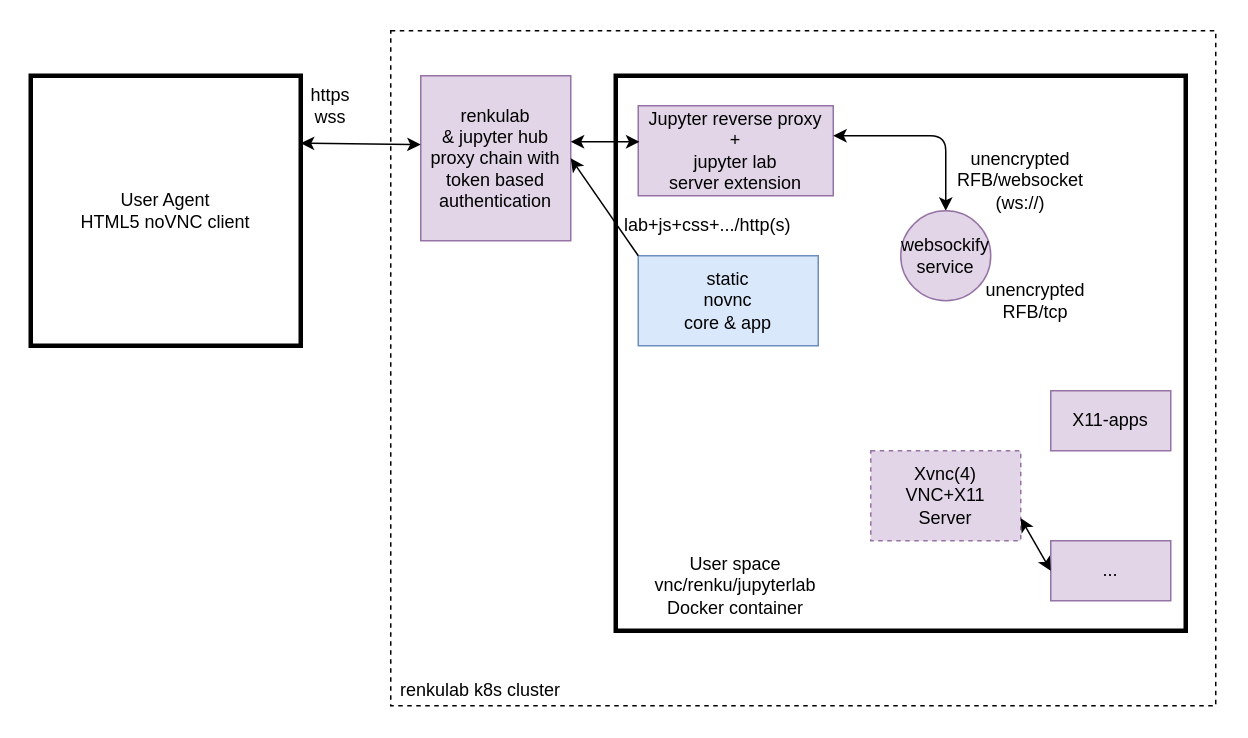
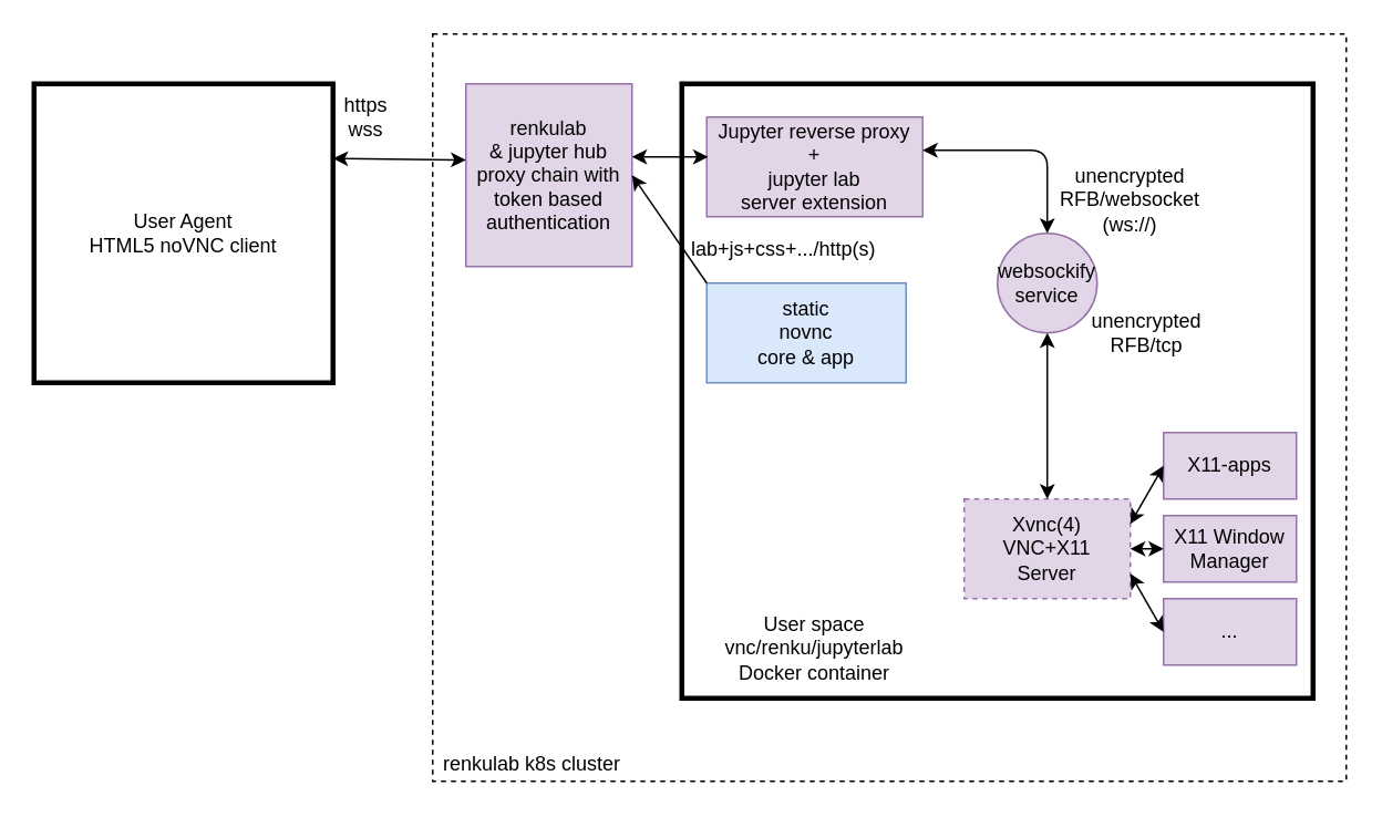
+ <mxCell id="18" value="" style="endArrow=classic;startArrow=classic;html=1;entryX=0.5;entryY=1;entryDx=0;entryDy=0;exitX=0.5;exitY=0;exitDx=0;exitDy=0;" edge="1" parent="1" source="4" target="14"><mxGeometry width="50" height="50" relative="1" as="geometry"><mxPoint x="630" y="220" as="sourcePoint" /><mxPoint x="400" y="130" as="targetPoint" /></mxGeometry></mxCell>
+ <mxCell id="7" value="" style="endArrow=classic;startArrow=classic;html=1;entryX=0;entryY=0.5;entryDx=0;entryDy=0;exitX=1;exitY=0.25;exitDx=0;exitDy=0;" edge="1" parent="1" source="4" target="5"><mxGeometry width="50" height="50" relative="1" as="geometry"><mxPoint x="340" y="460" as="sourcePoint" /><mxPoint x="390" y="410" as="targetPoint" /></mxGeometry></mxCell>
+ <mxCell id="8" value="" style="endArrow=classic;startArrow=classic;html=1;entryX=0;entryY=0.5;entryDx=0;entryDy=0;exitX=1;exitY=0.5;exitDx=0;exitDy=0;" edge="1" parent="1" source="4" target="6"><mxGeometry width="50" height="50" relative="1" as="geometry"><mxPoint x="340" y="460" as="sourcePoint" /><mxPoint x="390" y="410" as="targetPoint" /></mxGeometry></mxCell>
+ <mxCell id="6" value="X11 Window&lt;br&gt;Manager" style="whiteSpace=wrap;html=1;fillColor=#e1d5e7;strokeColor=#9673a6;" vertex="1" parent="1"><mxGeometry x="700" y="310" width="80" height="40" as="geometry" /></mxCell>
